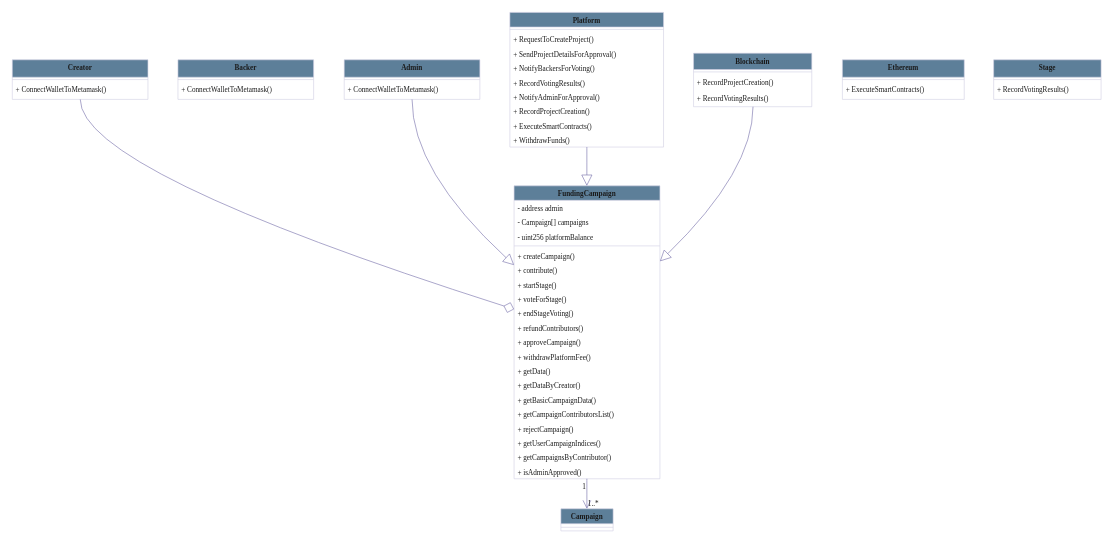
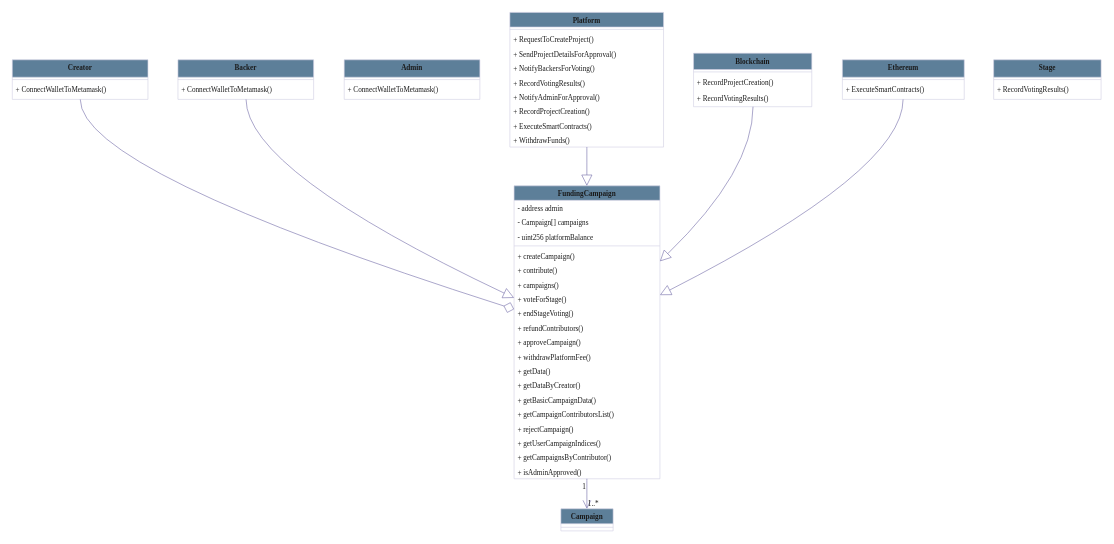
- <mxCell id="56" value="" style="curved=1;startArrow=none;endArrow=block;endSize=16;endFill=0;exitX=0.5;exitY=1.008;entryX=-0.001;entryY=0.27;rounded=0;fontFamily=Times New Roman;labelBackgroundColor=none;strokeColor=#736CA8;fontColor=default;" edge="1" parent="1" source="8" target="31"><mxGeometry relative="1" as="geometry"><Array as="points"><mxPoint x="686" y="284" /></Array></mxGeometry></mxCell>
+ <mxCell id="62" value="" style="curved=1;startArrow=none;endArrow=block;endSize=16;endFill=0;exitX=0.498;exitY=1.008;entryX=0.999;entryY=0.373;rounded=0;fontFamily=Times New Roman;labelBackgroundColor=none;strokeColor=#736CA8;fontColor=default;" edge="1" parent="1" source="25" target="31"><mxGeometry relative="1" as="geometry"><Array as="points"><mxPoint x="1504" y="284" /></Array></mxGeometry></mxCell>
+ <mxCell id="55" value="" style="curved=1;startArrow=none;endArrow=block;endSize=16;endFill=0;exitX=0.502;exitY=1.008;entryX=-0.001;entryY=0.382;rounded=0;fontFamily=Times New Roman;labelBackgroundColor=none;strokeColor=#736CA8;fontColor=default;" edge="1" parent="1" source="5" target="31"><mxGeometry relative="1" as="geometry"><Array as="points"><mxPoint x="410" y="284" /></Array></mxGeometry></mxCell>
- <mxCell id="38" value="+ startStage()" style="text;strokeColor=none;fillColor=none;align=left;verticalAlign=top;spacingLeft=4;spacingRight=4;overflow=hidden;rotatable=0;points=[[0,0.5],[1,0.5]];portConstraint=eastwest;fontFamily=Times New Roman;labelBackgroundColor=none;fontColor=#1A1A1A;rounded=0;" vertex="1" parent="31"><mxGeometry y="152.017" width="243" height="24" as="geometry" /></mxCell>
+ <mxCell id="38" value="+ campaigns()" style="text;strokeColor=none;fillColor=none;align=left;verticalAlign=top;spacingLeft=4;spacingRight=4;overflow=hidden;rotatable=0;points=[[0,0.5],[1,0.5]];portConstraint=eastwest;fontFamily=Times New Roman;labelBackgroundColor=none;fontColor=#1A1A1A;rounded=0;" vertex="1" parent="31"><mxGeometry y="152.017" width="243" height="24" as="geometry" /></mxCell>
